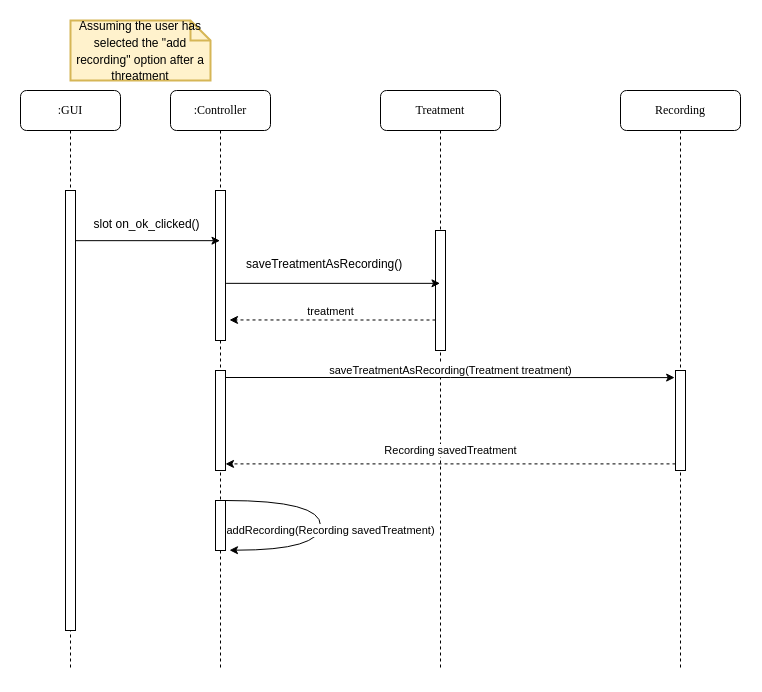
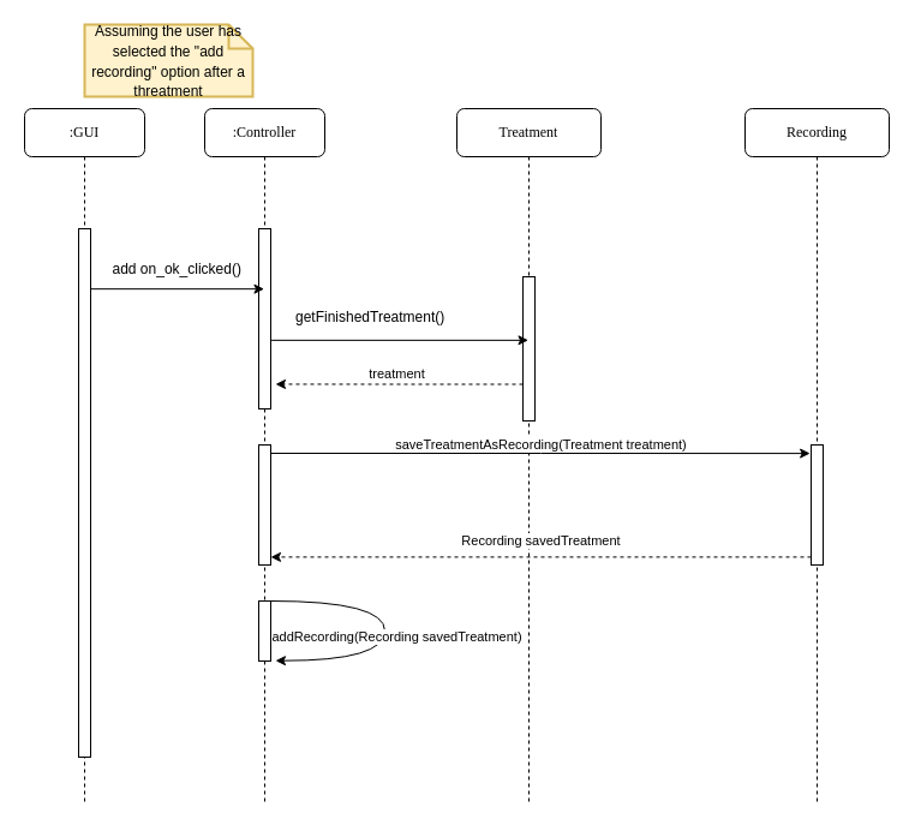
- <mxCell id="13" value="slot on_ok_clicked()" style="text;strokeColor=none;fillColor=none;align=left;verticalAlign=top;spacingLeft=4;spacingRight=4;overflow=hidden;rotatable=0;points=[[0,0.5],[1,0.5]];portConstraint=eastwest;" parent="1" vertex="1"><mxGeometry x="87.5" y="210" width="265" height="26" as="geometry" /></mxCell>
+ <mxCell id="13" value="add on_ok_clicked()" style="text;strokeColor=none;fillColor=none;align=left;verticalAlign=top;spacingLeft=4;spacingRight=4;overflow=hidden;rotatable=0;points=[[0,0.5],[1,0.5]];portConstraint=eastwest;" parent="1" vertex="1"><mxGeometry x="87.5" y="210" width="265" height="26" as="geometry" /></mxCell>
- <mxCell id="17" value="saveTreatmentAsRecording()" style="text;strokeColor=none;fillColor=none;align=left;verticalAlign=top;spacingLeft=4;spacingRight=4;overflow=hidden;rotatable=0;points=[[0,0.5],[1,0.5]];portConstraint=eastwest;" parent="1" vertex="1"><mxGeometry x="240" y="250" width="210" height="26" as="geometry" /></mxCell>
+ <mxCell id="17" value="getFinishedTreatment()" style="text;strokeColor=none;fillColor=none;align=left;verticalAlign=top;spacingLeft=4;spacingRight=4;overflow=hidden;rotatable=0;points=[[0,0.5],[1,0.5]];portConstraint=eastwest;" parent="1" vertex="1"><mxGeometry x="240" y="250" width="210" height="26" as="geometry" /></mxCell>
